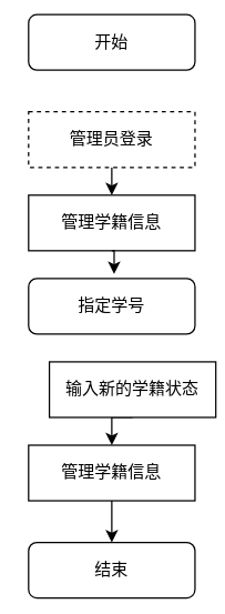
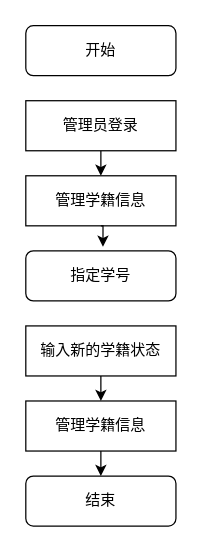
- <mxCell id="2" value="开始" style="rounded=1;whiteSpace=wrap;html=1;" vertex="1" parent="1"><mxGeometry x="20" y="10" width="120" height="40" as="geometry" /></mxCell>
+ <mxCell id="2" value="开始" style="rounded=1;whiteSpace=wrap;html=1;" vertex="1" parent="1"><mxGeometry x="20" y="20" width="120" height="40" as="geometry" /></mxCell>
- <mxCell id="4" value="管理员登录" style="rounded=0;whiteSpace=wrap;html=1;dashed=1;" vertex="1" parent="1"><mxGeometry x="20" y="80" width="120" height="40" as="geometry" /></mxCell>
+ <mxCell id="4" value="管理员登录" style="rounded=0;whiteSpace=wrap;html=1;" vertex="1" parent="1"><mxGeometry x="20" y="80" width="120" height="40" as="geometry" /></mxCell>
- <mxCell id="9" value="输入新的学籍状态" style="rounded=0;whiteSpace=wrap;html=1;" vertex="1" parent="1"><mxGeometry x="35" y="260" width="120" height="40" as="geometry" /></mxCell>
+ <mxCell id="9" value="输入新的学籍状态" style="rounded=0;whiteSpace=wrap;html=1;" vertex="1" parent="1"><mxGeometry x="20" y="260" width="120" height="40" as="geometry" /></mxCell>
- <mxCell id="6" value="结束" style="rounded=1;whiteSpace=wrap;html=1;" vertex="1" parent="1"><mxGeometry x="20" y="390" width="120" height="40" as="geometry" /></mxCell>
+ <mxCell id="6" value="结束" style="rounded=1;whiteSpace=wrap;html=1;" vertex="1" parent="1"><mxGeometry x="20" y="380" width="120" height="40" as="geometry" /></mxCell>
